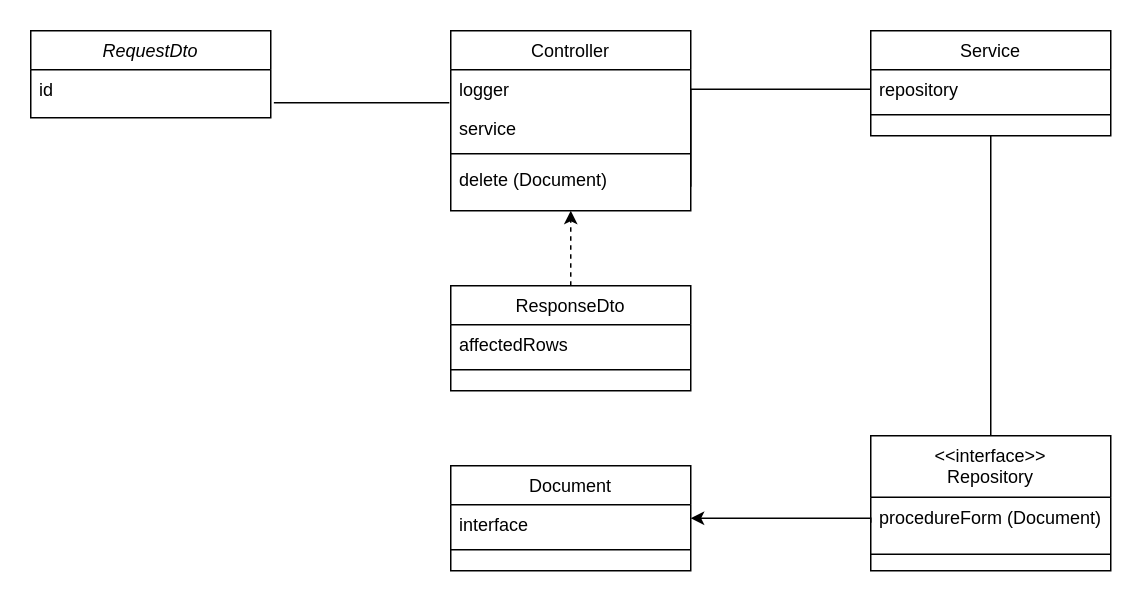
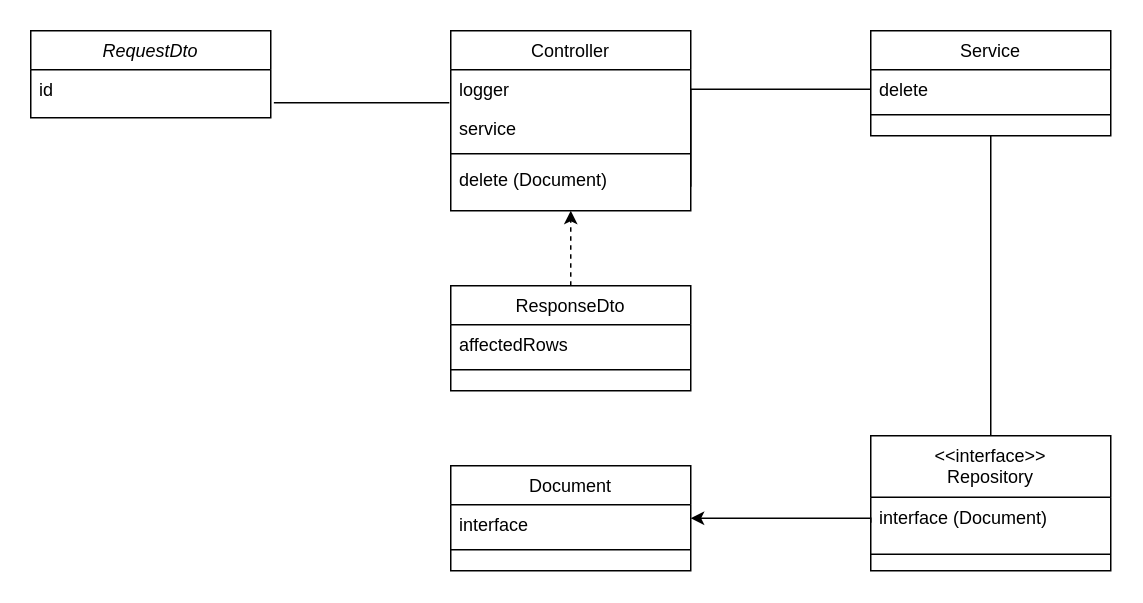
- <mxCell id="9" value="repository" style="text;align=left;verticalAlign=top;spacingLeft=4;spacingRight=4;overflow=hidden;rotatable=0;points=[[0,0.5],[1,0.5]];portConstraint=eastwest;" vertex="1" parent="8"><mxGeometry y="26" width="160" height="26" as="geometry" /></mxCell>
+ <mxCell id="9" value="delete" style="text;align=left;verticalAlign=top;spacingLeft=4;spacingRight=4;overflow=hidden;rotatable=0;points=[[0,0.5],[1,0.5]];portConstraint=eastwest;" vertex="1" parent="8"><mxGeometry y="26" width="160" height="26" as="geometry" /></mxCell>
- <mxCell id="5" value="procedureForm (Document)" style="text;align=left;verticalAlign=top;spacingLeft=4;spacingRight=4;overflow=hidden;rotatable=0;points=[[0,0.5],[1,0.5]];portConstraint=eastwest;" vertex="1" parent="4"><mxGeometry y="41" width="160" height="34" as="geometry" /></mxCell>
+ <mxCell id="5" value="interface (Document)" style="text;align=left;verticalAlign=top;spacingLeft=4;spacingRight=4;overflow=hidden;rotatable=0;points=[[0,0.5],[1,0.5]];portConstraint=eastwest;" vertex="1" parent="4"><mxGeometry y="41" width="160" height="34" as="geometry" /></mxCell>
